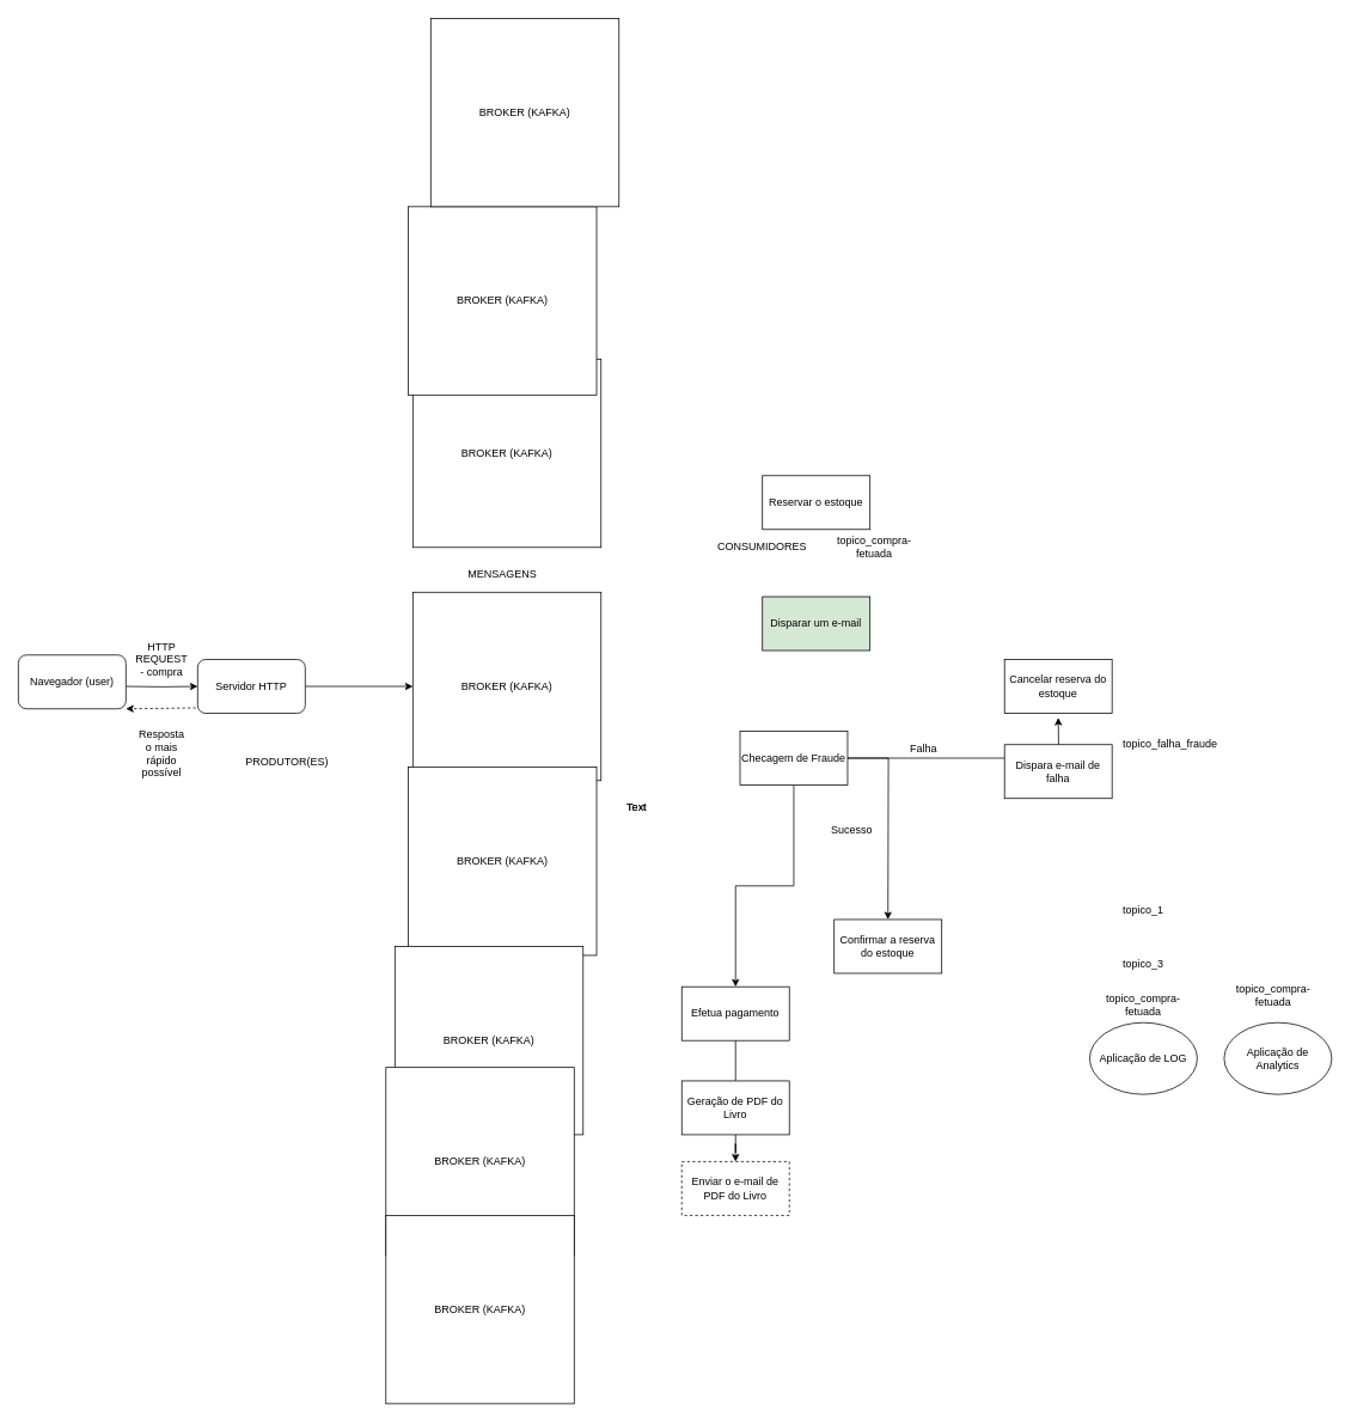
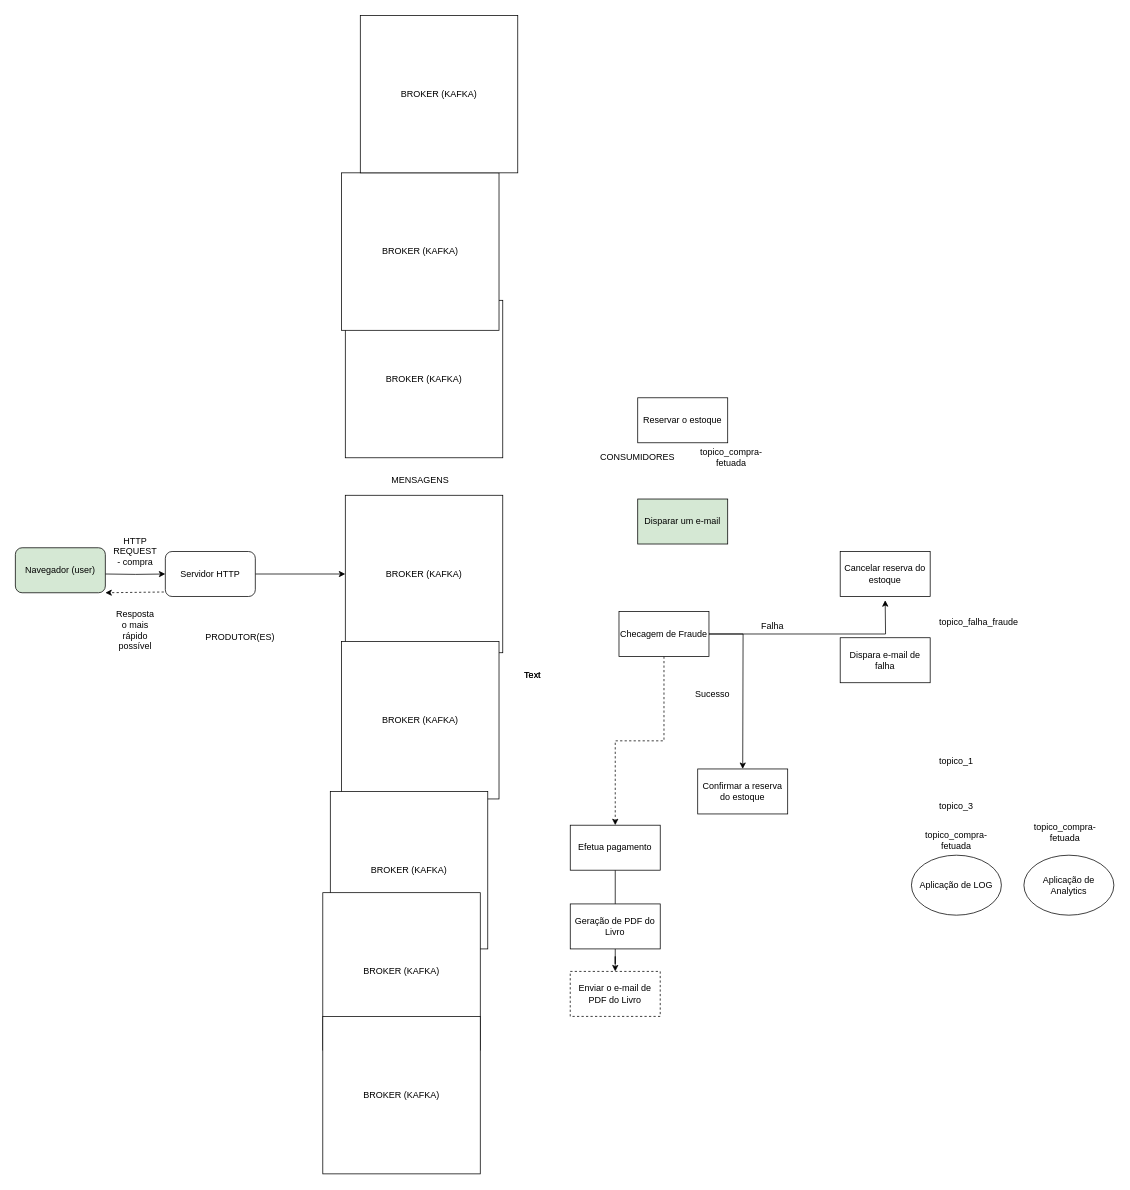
- <mxCell id="3" value="Navegador (user)" style="rounded=1;whiteSpace=wrap;html=1;" parent="1" vertex="1"><mxGeometry x="20" y="730" width="120" height="60" as="geometry" /></mxCell>
+ <mxCell id="3" value="Navegador (user)" style="rounded=1;whiteSpace=wrap;html=1;fillColor=#d5e8d4;" parent="1" vertex="1"><mxGeometry x="20" y="730" width="120" height="60" as="geometry" /></mxCell>
- <mxCell id="14" value="Dispara e-mail de falha" style="rounded=0;whiteSpace=wrap;html=1;" parent="1" vertex="1"><mxGeometry x="1120" y="830" width="120" height="60" as="geometry" /></mxCell>
+ <mxCell id="14" value="Dispara e-mail de falha" style="rounded=0;whiteSpace=wrap;html=1;" parent="1" vertex="1"><mxGeometry x="1120" y="850" width="120" height="60" as="geometry" /></mxCell>
- <mxCell id="10" value="" style="edgeStyle=orthogonalEdgeStyle;rounded=0;orthogonalLoop=1;jettySize=auto;html=1;" parent="1" source="13" target="16" edge="1"><mxGeometry relative="1" as="geometry" /></mxCell>
+ <mxCell id="10" value="" style="edgeStyle=orthogonalEdgeStyle;rounded=0;orthogonalLoop=1;jettySize=auto;html=1;dashed=1;" parent="1" source="13" target="16" edge="1"><mxGeometry relative="1" as="geometry" /></mxCell>
